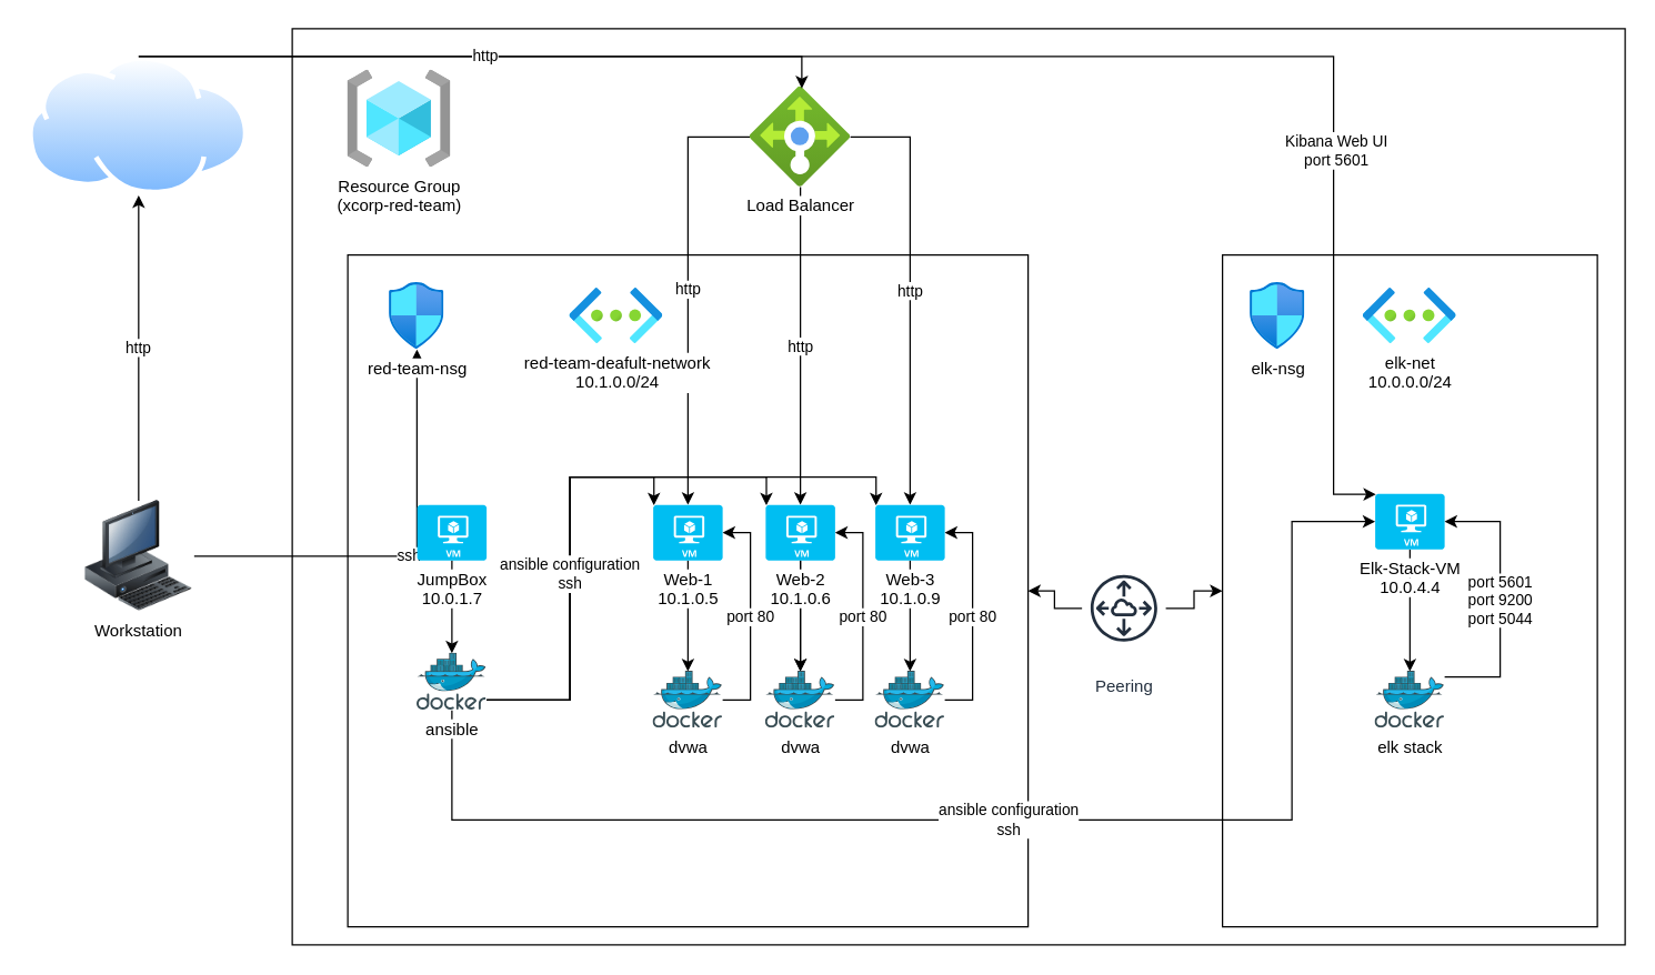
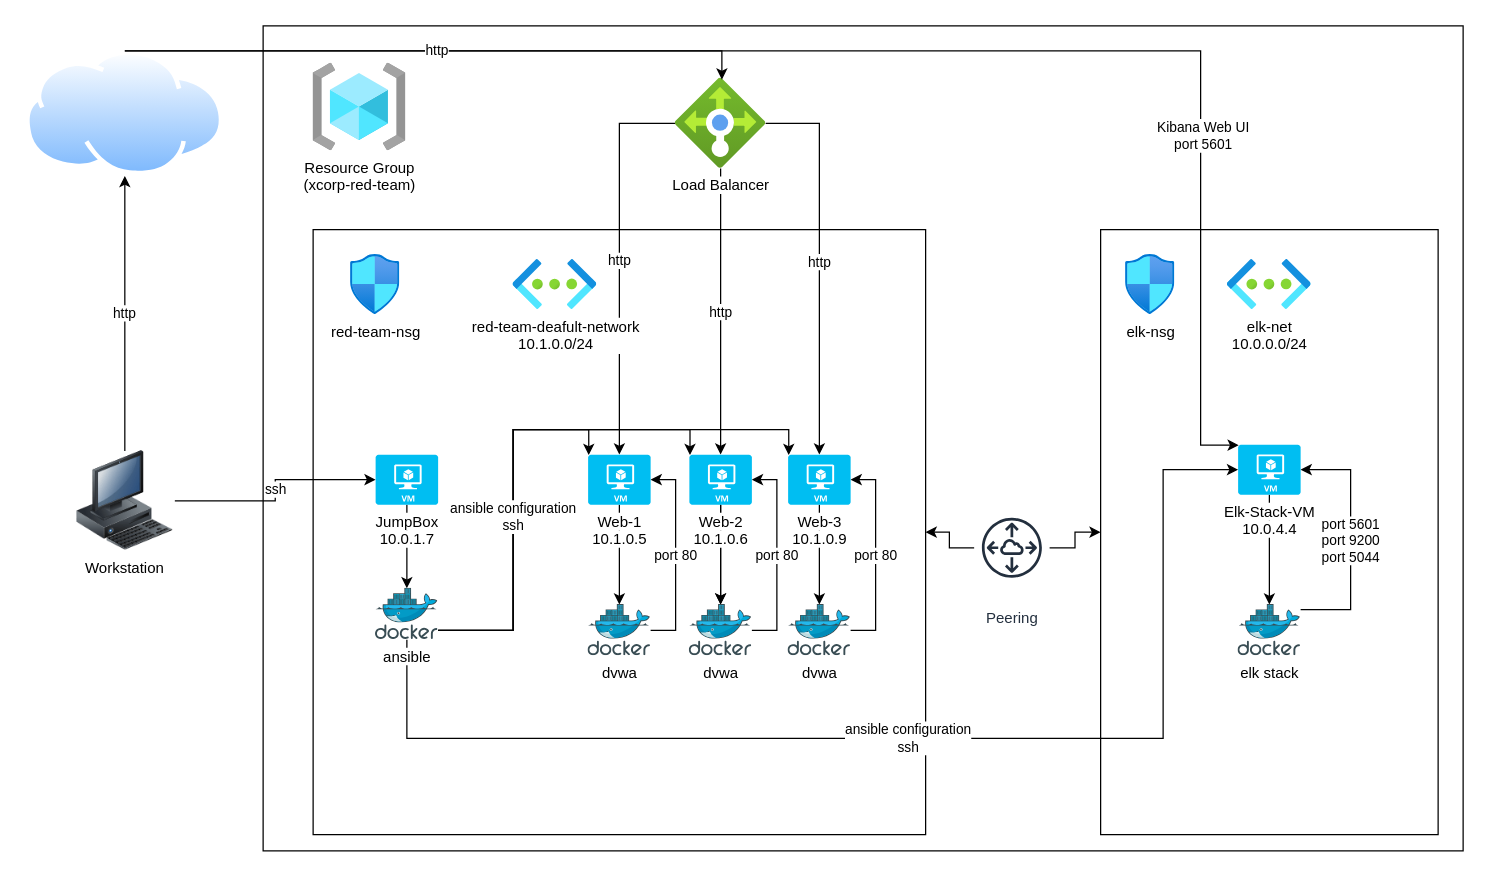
- <mxCell id="27" value="ssh" style="edgeStyle=orthogonalEdgeStyle;rounded=0;orthogonalLoop=1;jettySize=auto;html=1;" parent="1" source="29" target="38" edge="1"><mxGeometry relative="1" as="geometry" /></mxCell>
+ <mxCell id="27" value="ssh" style="edgeStyle=orthogonalEdgeStyle;rounded=0;orthogonalLoop=1;jettySize=auto;html=1;" parent="1" source="29" target="31" edge="1"><mxGeometry relative="1" as="geometry" /></mxCell>
